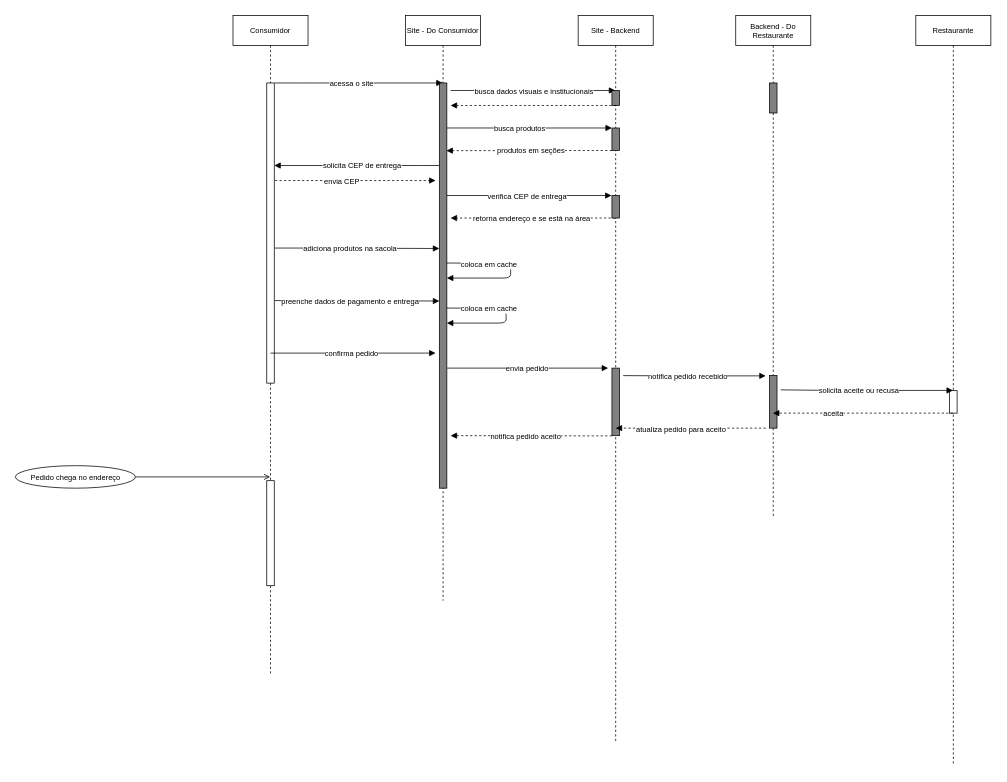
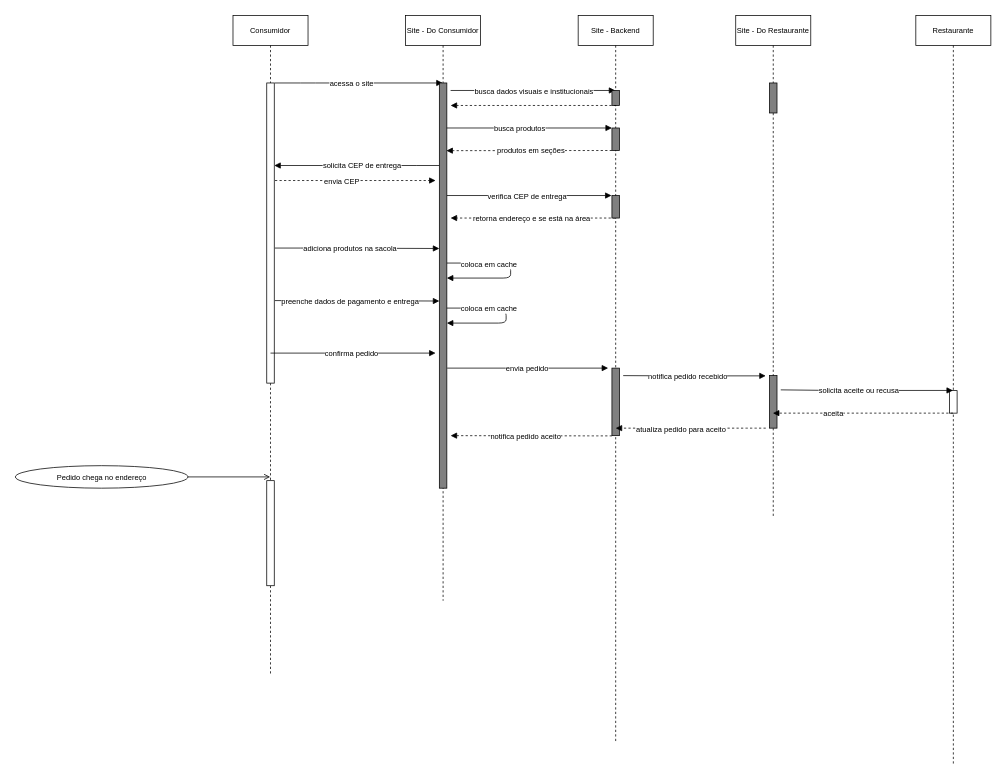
- <mxCell id="41" value="Backend - Do Restaurante" style="shape=umlLifeline;perimeter=lifelinePerimeter;whiteSpace=wrap;html=1;container=1;collapsible=0;recursiveResize=0;outlineConnect=0;fontSize=10;" parent="1" vertex="1"><mxGeometry x="980" y="20" width="100" height="670" as="geometry" /></mxCell>
+ <mxCell id="41" value="Site - Do Restaurante" style="shape=umlLifeline;perimeter=lifelinePerimeter;whiteSpace=wrap;html=1;container=1;collapsible=0;recursiveResize=0;outlineConnect=0;fontSize=10;" parent="1" vertex="1"><mxGeometry x="980" y="20" width="100" height="670" as="geometry" /></mxCell>
- <mxCell id="57" value="Pedido chega no endereço" style="ellipse;html=1;fontSize=10;fillColor=#FFFFFF;" parent="1" vertex="1"><mxGeometry x="20" y="620" width="160" height="30" as="geometry" /></mxCell>
+ <mxCell id="57" value="Pedido chega no endereço" style="ellipse;html=1;fontSize=10;fillColor=#FFFFFF;" parent="1" vertex="1"><mxGeometry x="20" y="620" width="230" height="30" as="geometry" /></mxCell>
